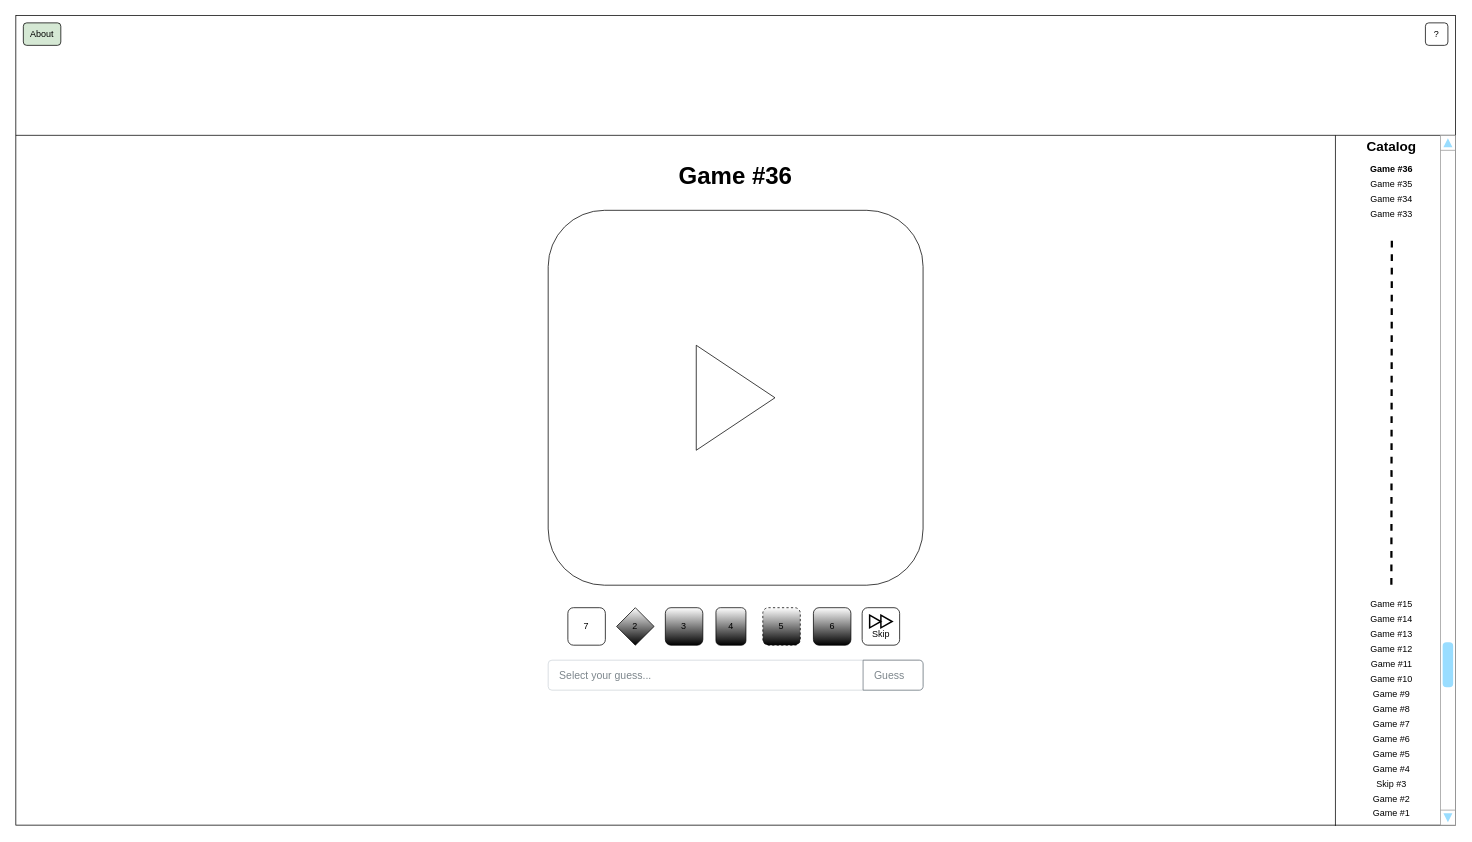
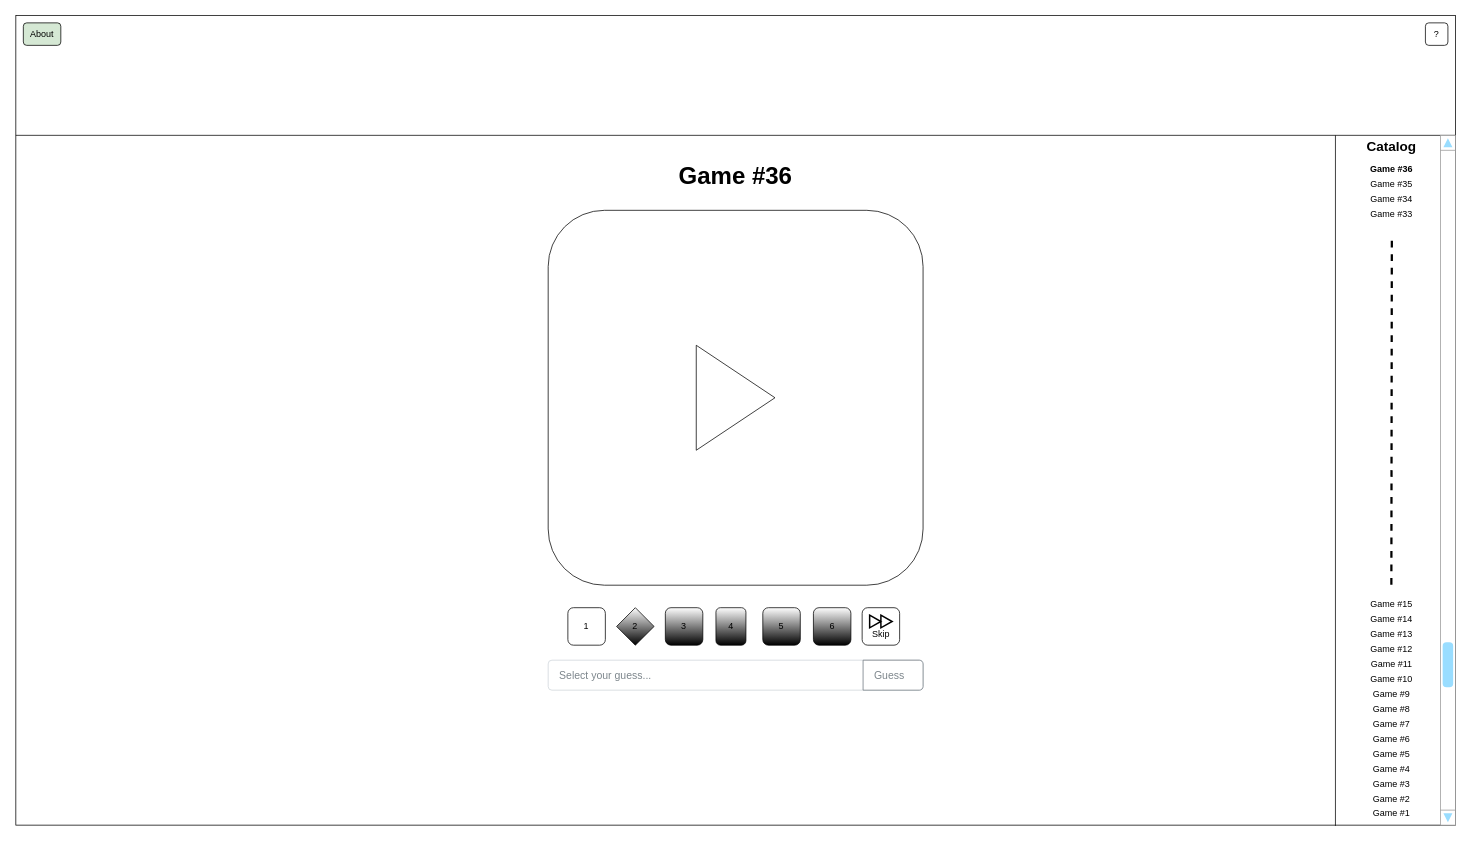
- <mxCell id="8" value="7" style="rounded=1;whiteSpace=wrap;html=1;" parent="1" vertex="1"><mxGeometry x="756.25" y="810" width="50" height="50" as="geometry" /></mxCell>
+ <mxCell id="8" value="1" style="rounded=1;whiteSpace=wrap;html=1;" parent="1" vertex="1"><mxGeometry x="756.25" y="810" width="50" height="50" as="geometry" /></mxCell>
- <mxCell id="12" value="5" style="rounded=1;whiteSpace=wrap;html=1;gradientColor=default;dashed=1;" parent="1" vertex="1"><mxGeometry x="1016.25" y="810" width="50" height="50" as="geometry" /></mxCell>
+ <mxCell id="12" value="5" style="rounded=1;whiteSpace=wrap;html=1;gradientColor=default;" parent="1" vertex="1"><mxGeometry x="1016.25" y="810" width="50" height="50" as="geometry" /></mxCell>
- <mxCell id="27" value="Skip #3" style="text;html=1;strokeColor=none;fillColor=none;align=center;verticalAlign=middle;whiteSpace=wrap;rounded=0;" parent="1" vertex="1"><mxGeometry x="1825" y="1030" width="60" height="30" as="geometry" /></mxCell>
+ <mxCell id="27" value="Game #3" style="text;html=1;strokeColor=none;fillColor=none;align=center;verticalAlign=middle;whiteSpace=wrap;rounded=0;" parent="1" vertex="1"><mxGeometry x="1825" y="1030" width="60" height="30" as="geometry" /></mxCell>
